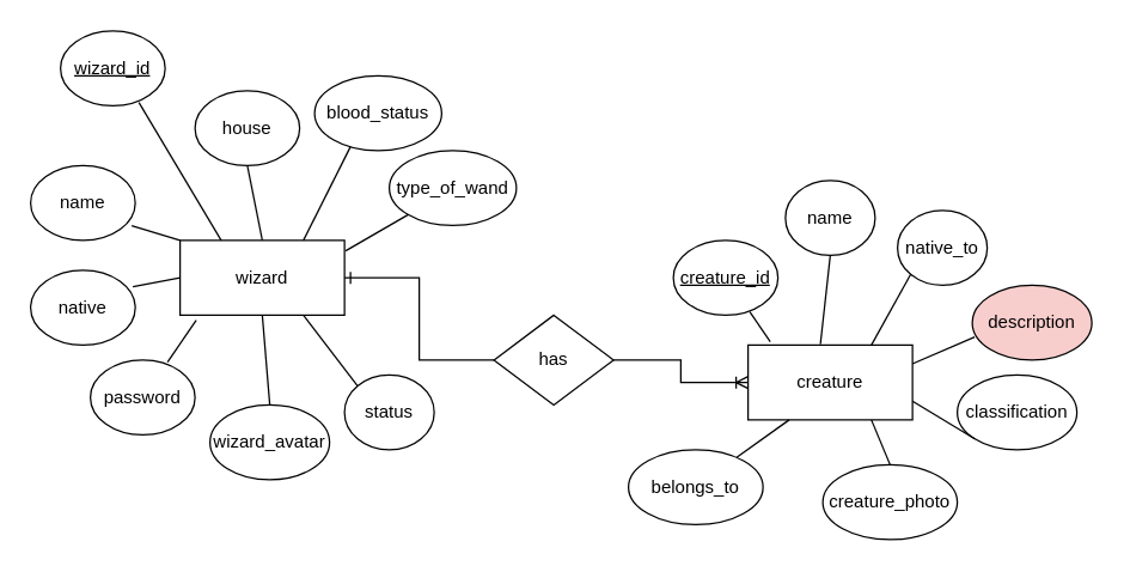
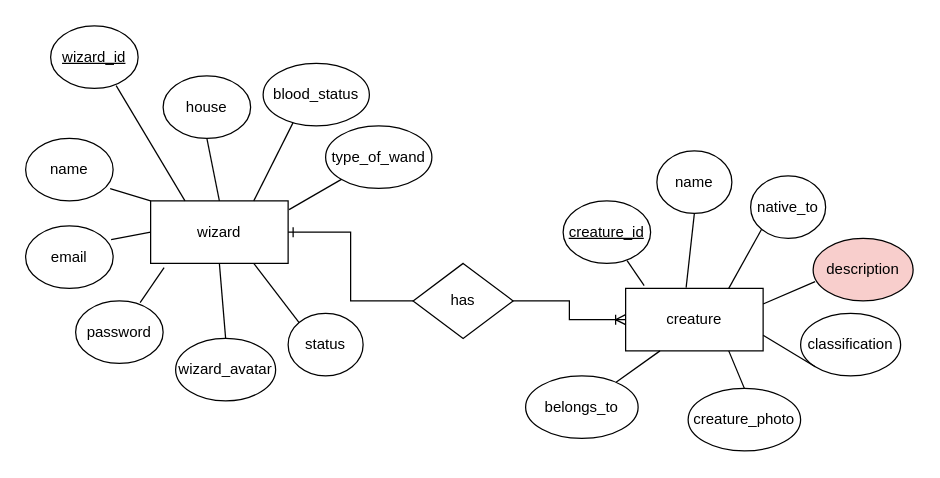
- <mxCell id="9" value="native" style="ellipse;whiteSpace=wrap;html=1;" parent="1" vertex="1"><mxGeometry x="20" y="180" width="70" height="50" as="geometry" /></mxCell>
+ <mxCell id="9" value="email" style="ellipse;whiteSpace=wrap;html=1;" parent="1" vertex="1"><mxGeometry x="20" y="180" width="70" height="50" as="geometry" /></mxCell>
